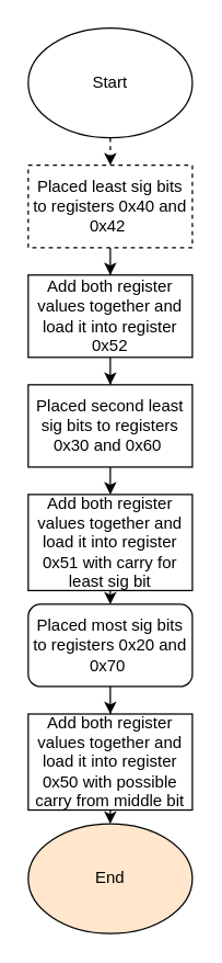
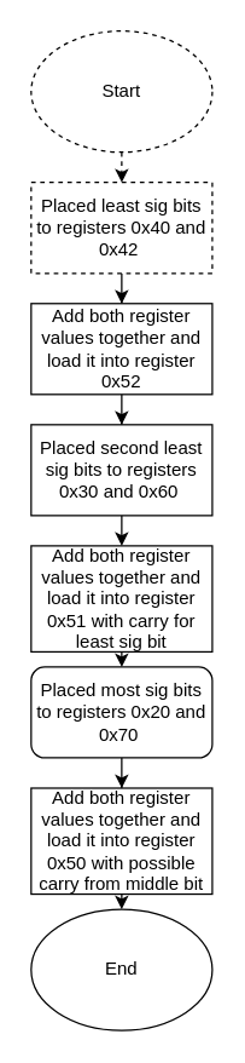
- <mxCell id="3" value="Start" style="ellipse;whiteSpace=wrap;html=1;" vertex="1" parent="1"><mxGeometry x="20" y="20" width="120" height="80" as="geometry" /></mxCell>
+ <mxCell id="3" value="Start" style="ellipse;whiteSpace=wrap;html=1;dashed=1;" vertex="1" parent="1"><mxGeometry x="20" y="20" width="120" height="80" as="geometry" /></mxCell>
- <mxCell id="17" value="End" style="ellipse;whiteSpace=wrap;html=1;fillColor=#ffe6cc;" vertex="1" parent="1"><mxGeometry x="20" y="600" width="120" height="80" as="geometry" /></mxCell>
+ <mxCell id="17" value="End" style="ellipse;whiteSpace=wrap;html=1;" vertex="1" parent="1"><mxGeometry x="20" y="600" width="120" height="80" as="geometry" /></mxCell>
